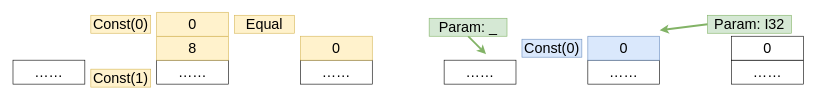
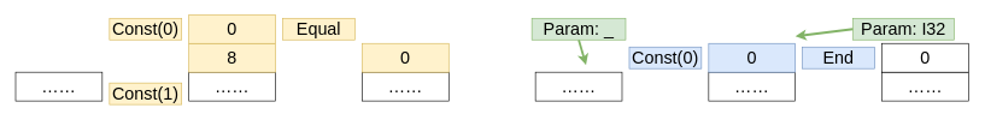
- <mxCell id="19" value="Param: _" style="text;html=1;align=center;verticalAlign=middle;whiteSpace=wrap;rounded=0;fontSize=24;fillColor=#d5e8d4;strokeColor=#82b366;" vertex="1" parent="1"><mxGeometry x="715" y="30" width="130" height="30" as="geometry" /></mxCell>
+ <mxCell id="19" value="Param: _" style="text;html=1;align=center;verticalAlign=middle;whiteSpace=wrap;rounded=0;fontSize=24;fillColor=#d5e8d4;strokeColor=#82b366;" vertex="1" parent="1"><mxGeometry x="735" y="25" width="130" height="30" as="geometry" /></mxCell>
+ <mxCell id="15" value="End" style="text;html=1;align=center;verticalAlign=middle;whiteSpace=wrap;rounded=0;fontSize=24;fillColor=#dae8fc;strokeColor=#6c8ebf;" vertex="1" parent="1"><mxGeometry x="1110" y="65" width="100" height="30" as="geometry" /></mxCell>
